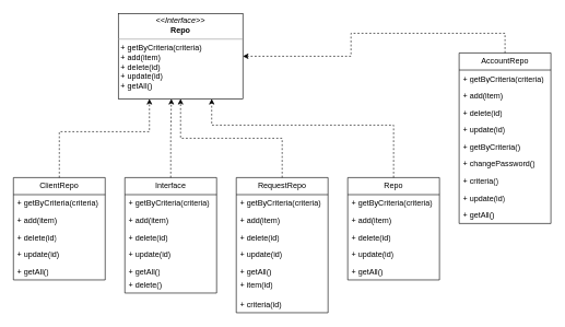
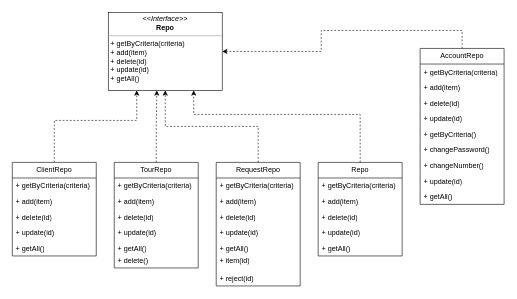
- <mxCell id="42" value="+ criteria()" style="text;strokeColor=none;fillColor=none;align=left;verticalAlign=top;spacingLeft=4;spacingRight=4;overflow=hidden;rotatable=0;points=[[0,0.5],[1,0.5]];portConstraint=eastwest;whiteSpace=wrap;html=1;" vertex="1" parent="35"><mxGeometry y="182" width="140" height="26" as="geometry" /></mxCell>
+ <mxCell id="42" value="+ changeNumber()" style="text;strokeColor=none;fillColor=none;align=left;verticalAlign=top;spacingLeft=4;spacingRight=4;overflow=hidden;rotatable=0;points=[[0,0.5],[1,0.5]];portConstraint=eastwest;whiteSpace=wrap;html=1;" vertex="1" parent="35"><mxGeometry y="182" width="140" height="26" as="geometry" /></mxCell>
- <mxCell id="10" value="Interface" style="swimlane;fontStyle=0;childLayout=stackLayout;horizontal=1;startSize=26;fillColor=none;horizontalStack=0;resizeParent=1;resizeParentMax=0;resizeLast=0;collapsible=1;marginBottom=0;whiteSpace=wrap;html=1;" vertex="1" parent="1"><mxGeometry x="190" y="270" width="140" height="176" as="geometry" /></mxCell>
+ <mxCell id="10" value="TourRepo" style="swimlane;fontStyle=0;childLayout=stackLayout;horizontal=1;startSize=26;fillColor=none;horizontalStack=0;resizeParent=1;resizeParentMax=0;resizeLast=0;collapsible=1;marginBottom=0;whiteSpace=wrap;html=1;" vertex="1" parent="1"><mxGeometry x="190" y="270" width="140" height="176" as="geometry" /></mxCell>
- <mxCell id="26" value="+ criteria(id)" style="text;strokeColor=none;fillColor=none;align=left;verticalAlign=top;spacingLeft=4;spacingRight=4;overflow=hidden;rotatable=0;points=[[0,0.5],[1,0.5]];portConstraint=eastwest;whiteSpace=wrap;html=1;" vertex="1" parent="19"><mxGeometry y="180" width="140" height="26" as="geometry" /></mxCell>
+ <mxCell id="26" value="+ reject(id)" style="text;strokeColor=none;fillColor=none;align=left;verticalAlign=top;spacingLeft=4;spacingRight=4;overflow=hidden;rotatable=0;points=[[0,0.5],[1,0.5]];portConstraint=eastwest;whiteSpace=wrap;html=1;" vertex="1" parent="19"><mxGeometry y="180" width="140" height="26" as="geometry" /></mxCell>
